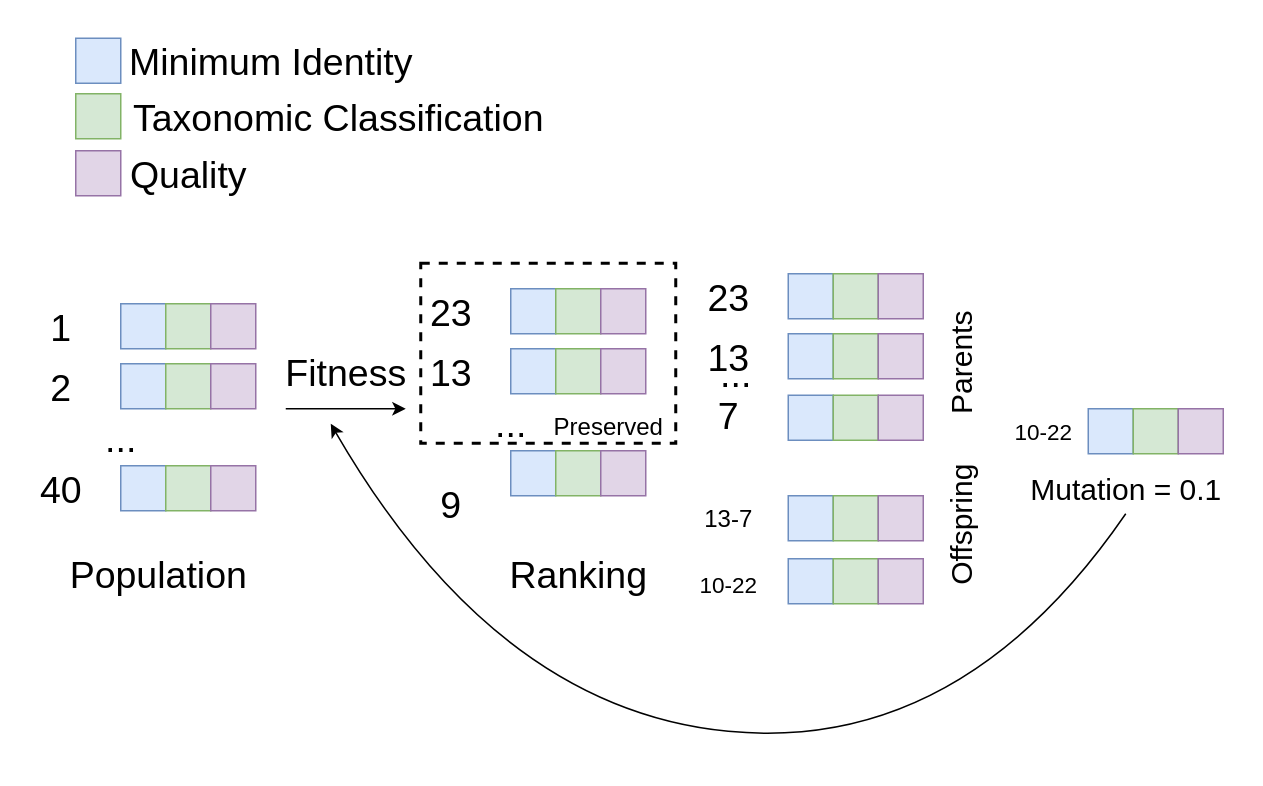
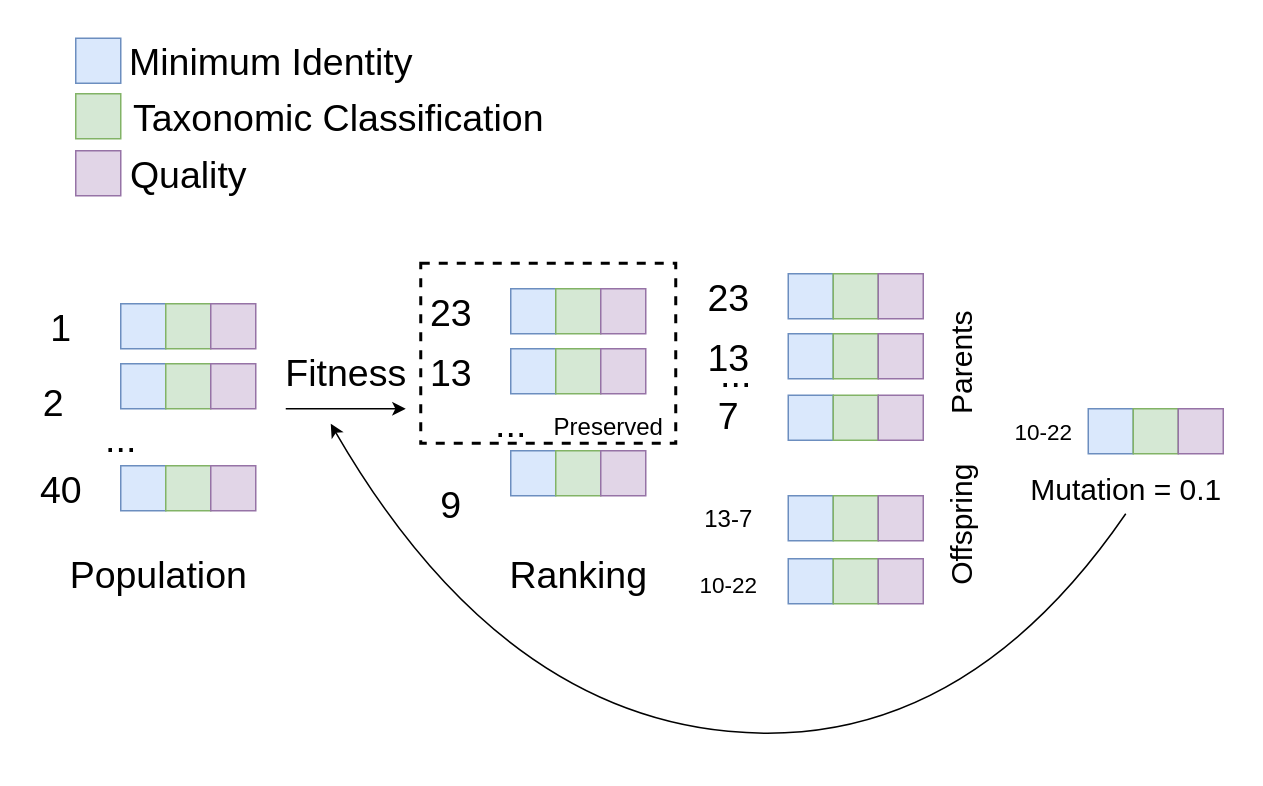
- <mxCell id="21" value="&lt;span style=&quot;font-size: 25px;&quot;&gt;2&lt;/span&gt;" style="text;html=1;align=center;verticalAlign=middle;resizable=0;points=[];autosize=1;strokeColor=none;fillColor=none;" vertex="1" parent="1"><mxGeometry x="25" y="247" width="30" height="20" as="geometry" /></mxCell>
+ <mxCell id="21" value="&lt;span style=&quot;font-size: 25px;&quot;&gt;2&lt;/span&gt;" style="text;html=1;align=center;verticalAlign=middle;resizable=0;points=[];autosize=1;strokeColor=none;fillColor=none;" vertex="1" parent="1"><mxGeometry x="20" y="257" width="30" height="20" as="geometry" /></mxCell>
